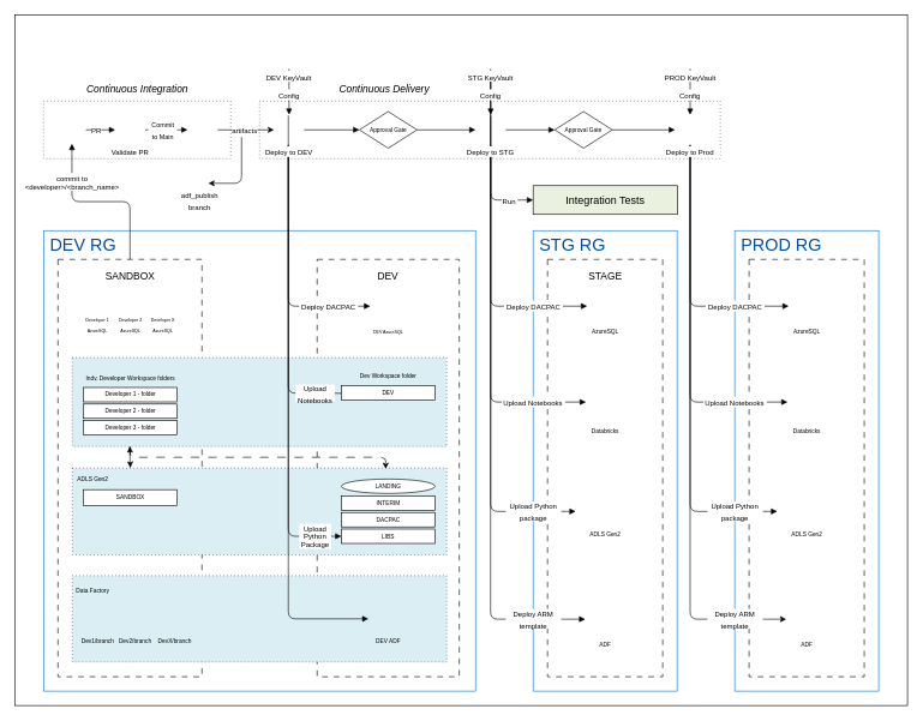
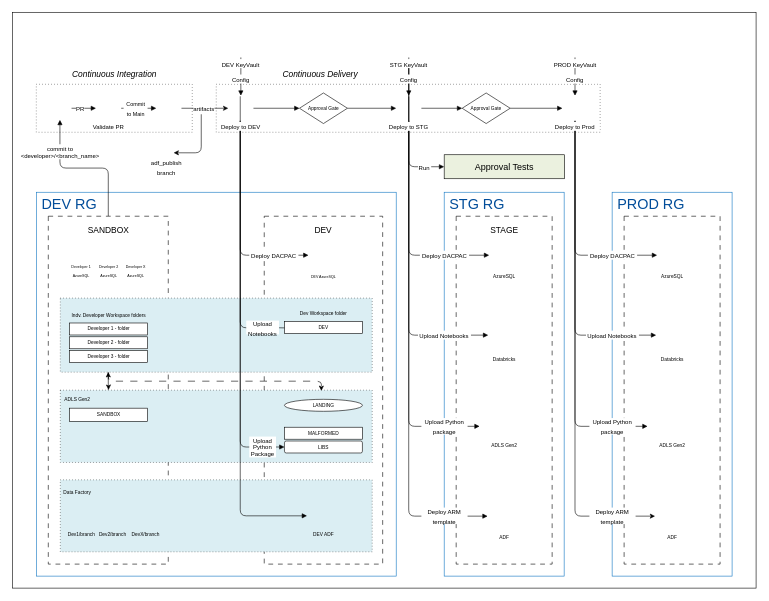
- <mxCell id="73" value="&lt;font color=&quot;#000000&quot;&gt;Integration Tests&lt;/font&gt;" style="rounded=0;whiteSpace=wrap;html=1;fontSize=15;fillColor=#ebf1df;" parent="1" vertex="1"><mxGeometry x="740" y="257.5" width="200.85" height="40" as="geometry" /></mxCell>
+ <mxCell id="73" value="&lt;font color=&quot;#000000&quot;&gt;Approval Tests&lt;/font&gt;" style="rounded=0;whiteSpace=wrap;html=1;fontSize=15;fillColor=#ebf1df;" parent="1" vertex="1"><mxGeometry x="740" y="257.5" width="200.85" height="40" as="geometry" /></mxCell>
- <mxCell id="70" value="INTERIM" style="rounded=0;whiteSpace=wrap;html=1;fontSize=8;" parent="1" vertex="1"><mxGeometry x="473.715" y="688.75" width="130" height="20" as="geometry" /></mxCell>
- <mxCell id="71" value="DACPAC" style="rounded=0;whiteSpace=wrap;html=1;fontSize=8;" parent="1" vertex="1"><mxGeometry x="473.715" y="711.75" width="130" height="20" as="geometry" /></mxCell>
+ <mxCell id="71" value="MALFORMED" style="rounded=0;whiteSpace=wrap;html=1;fontSize=8;" parent="1" vertex="1"><mxGeometry x="473.715" y="711.75" width="130" height="20" as="geometry" /></mxCell>
- <mxCell id="72" value="LIBS" style="rounded=0;whiteSpace=wrap;html=1;fontSize=8;" parent="1" vertex="1"><mxGeometry x="473.715" y="734.75" width="130" height="20" as="geometry" /></mxCell>
+ <mxCell id="72" value="LIBS" style="whiteSpace=wrap;html=1;fontSize=8;rounded=1;" parent="1" vertex="1"><mxGeometry x="473.715" y="734.75" width="130" height="20" as="geometry" /></mxCell>
